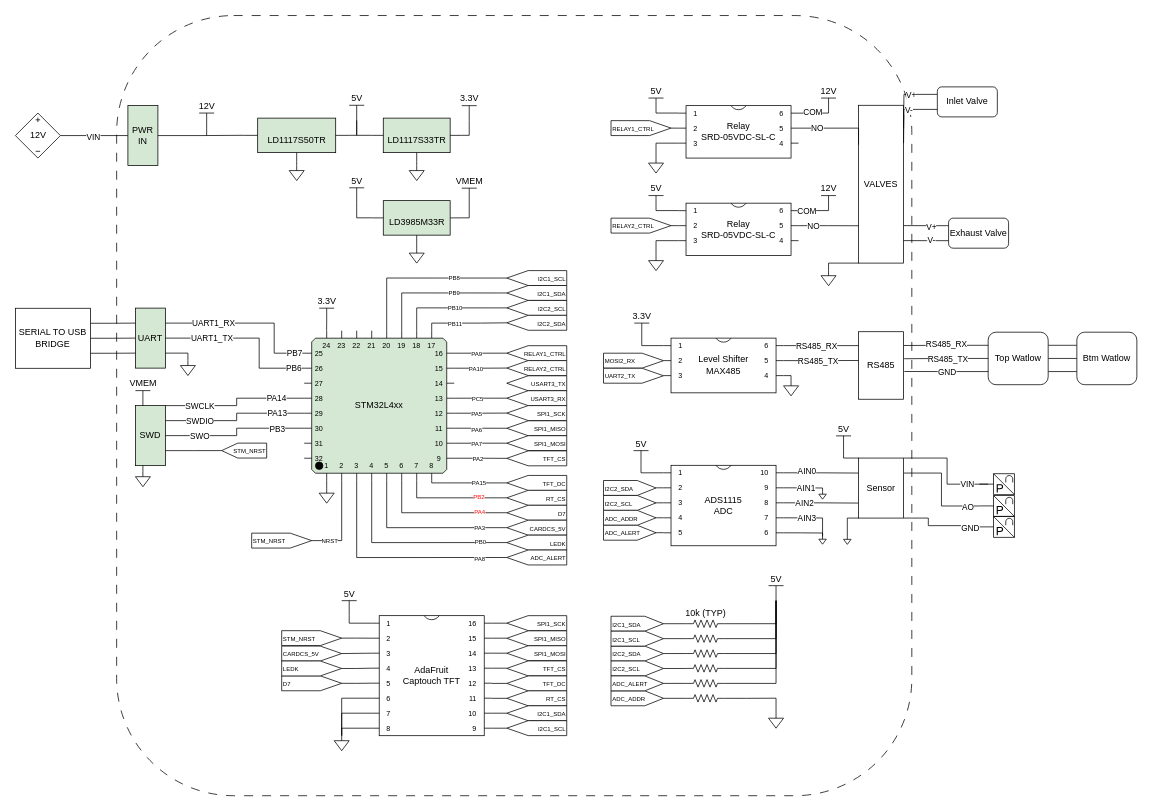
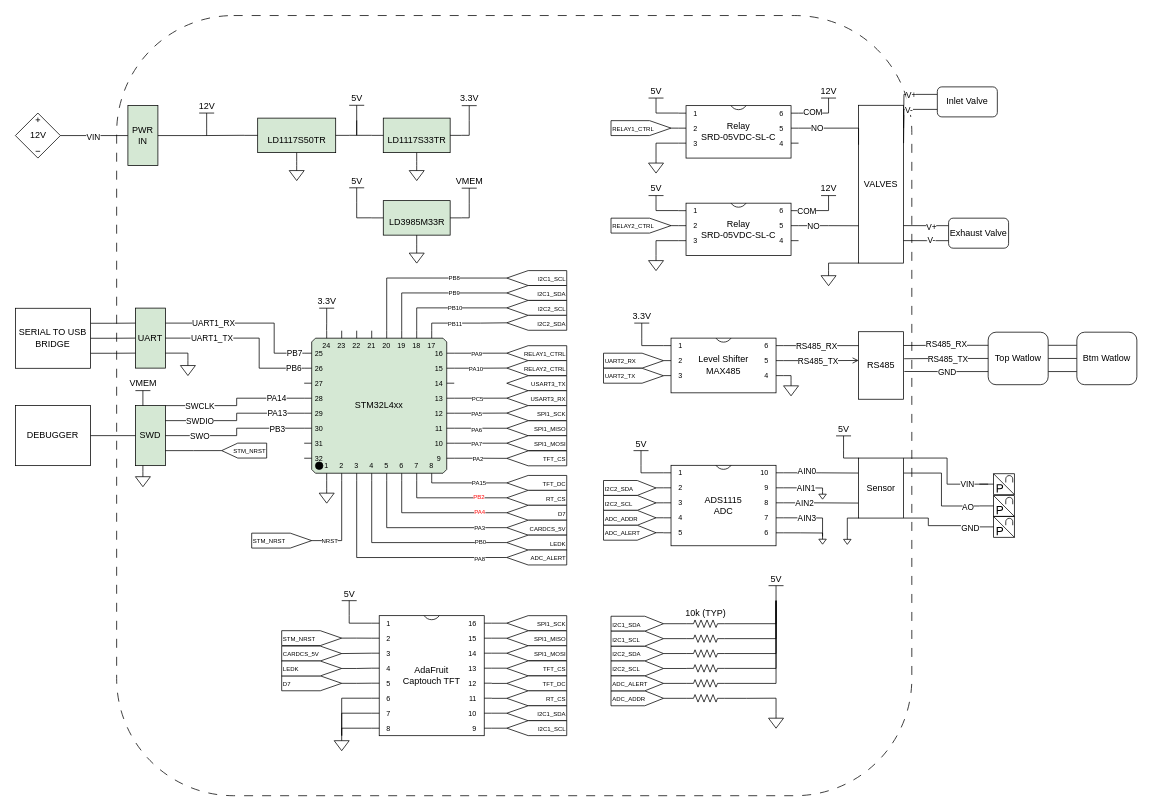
- <mxCell id="114" value="&lt;span style=&quot;font-size: 8px;&quot;&gt;MOSI2_RX&lt;/span&gt;" style="verticalLabelPosition=middle;shadow=0;dashed=0;align=left;html=1;verticalAlign=middle;shape=mxgraph.electrical.abstract.dac;labelPosition=center;" parent="1" vertex="1"><mxGeometry x="804" y="470.11" width="80" height="19.89" as="geometry" /></mxCell>
+ <mxCell id="114" value="&lt;span style=&quot;font-size: 8px;&quot;&gt;UART2_RX&lt;/span&gt;" style="verticalLabelPosition=middle;shadow=0;dashed=0;align=left;html=1;verticalAlign=middle;shape=mxgraph.electrical.abstract.dac;labelPosition=center;" parent="1" vertex="1"><mxGeometry x="804" y="470.11" width="80" height="19.89" as="geometry" /></mxCell>
- <mxCell id="124" style="edgeStyle=orthogonalEdgeStyle;rounded=0;orthogonalLoop=1;jettySize=auto;html=1;exitX=1;exitY=0;exitDx=0;exitDy=30;exitPerimeter=0;entryX=0.002;entryY=0.426;entryDx=0;entryDy=0;entryPerimeter=0;endArrow=none;startFill=0;" parent="1" source="20" target="29" edge="1"><mxGeometry relative="1" as="geometry" /></mxCell>
+ <mxCell id="124" style="edgeStyle=orthogonalEdgeStyle;rounded=0;orthogonalLoop=1;jettySize=auto;html=1;exitX=1;exitY=0;exitDx=0;exitDy=30;exitPerimeter=0;entryX=0.002;entryY=0.426;entryDx=0;entryDy=0;entryPerimeter=0;endArrow=open;startFill=0;" parent="1" source="20" target="29" edge="1"><mxGeometry relative="1" as="geometry" /></mxCell>
+ <mxCell id="50" value="DEBUGGER" style="rounded=0;whiteSpace=wrap;html=1;" parent="1" vertex="1"><mxGeometry x="20" y="540" width="100" height="80" as="geometry" /></mxCell>
+ <mxCell id="49" style="edgeStyle=orthogonalEdgeStyle;rounded=0;orthogonalLoop=1;jettySize=auto;html=1;exitX=1;exitY=0.5;exitDx=0;exitDy=0;endArrow=none;startFill=0;entryX=0;entryY=0.5;entryDx=0;entryDy=0;" parent="1" source="50" target="13" edge="1"><mxGeometry relative="1" as="geometry"><mxPoint x="145" y="560" as="targetPoint" /></mxGeometry></mxCell>
